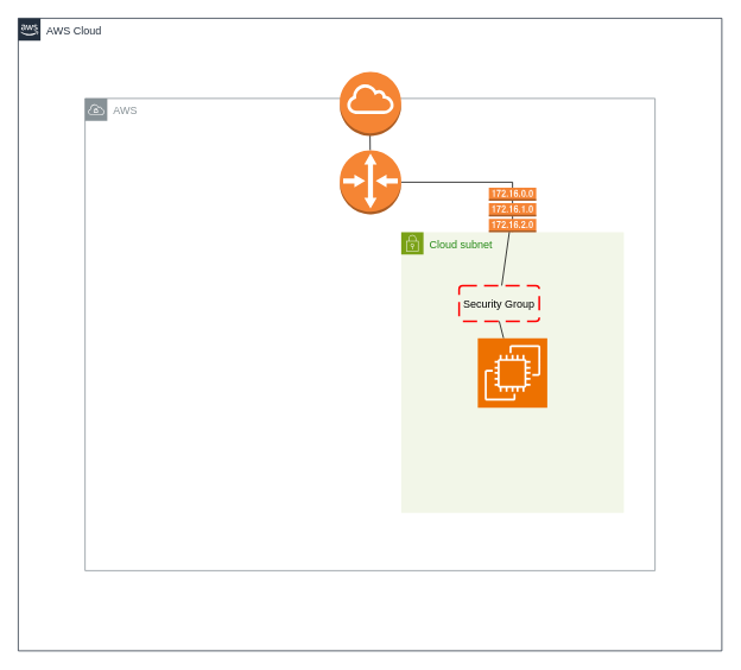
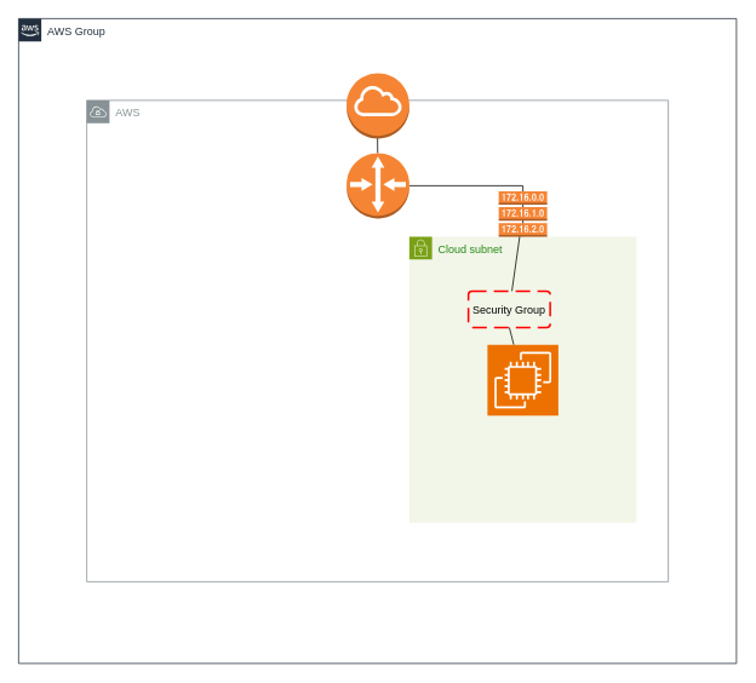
- <mxCell id="2" value="AWS Cloud" style="points=[[0,0],[0.25,0],[0.5,0],[0.75,0],[1,0],[1,0.25],[1,0.5],[1,0.75],[1,1],[0.75,1],[0.5,1],[0.25,1],[0,1],[0,0.75],[0,0.5],[0,0.25]];outlineConnect=0;gradientColor=none;html=1;whiteSpace=wrap;fontSize=12;fontStyle=0;container=1;pointerEvents=0;collapsible=0;recursiveResize=0;shape=mxgraph.aws4.group;grIcon=mxgraph.aws4.group_aws_cloud_alt;strokeColor=#232F3E;fillColor=none;verticalAlign=top;align=left;spacingLeft=30;fontColor=#232F3E;dashed=0;" vertex="1" parent="1"><mxGeometry x="20" y="20" width="790" height="710" as="geometry" /></mxCell>
+ <mxCell id="2" value="AWS Group" style="points=[[0,0],[0.25,0],[0.5,0],[0.75,0],[1,0],[1,0.25],[1,0.5],[1,0.75],[1,1],[0.75,1],[0.5,1],[0.25,1],[0,1],[0,0.75],[0,0.5],[0,0.25]];outlineConnect=0;gradientColor=none;html=1;whiteSpace=wrap;fontSize=12;fontStyle=0;container=1;pointerEvents=0;collapsible=0;recursiveResize=0;shape=mxgraph.aws4.group;grIcon=mxgraph.aws4.group_aws_cloud_alt;strokeColor=#232F3E;fillColor=none;verticalAlign=top;align=left;spacingLeft=30;fontColor=#232F3E;dashed=0;" vertex="1" parent="1"><mxGeometry x="20" y="20" width="790" height="710" as="geometry" /></mxCell>
